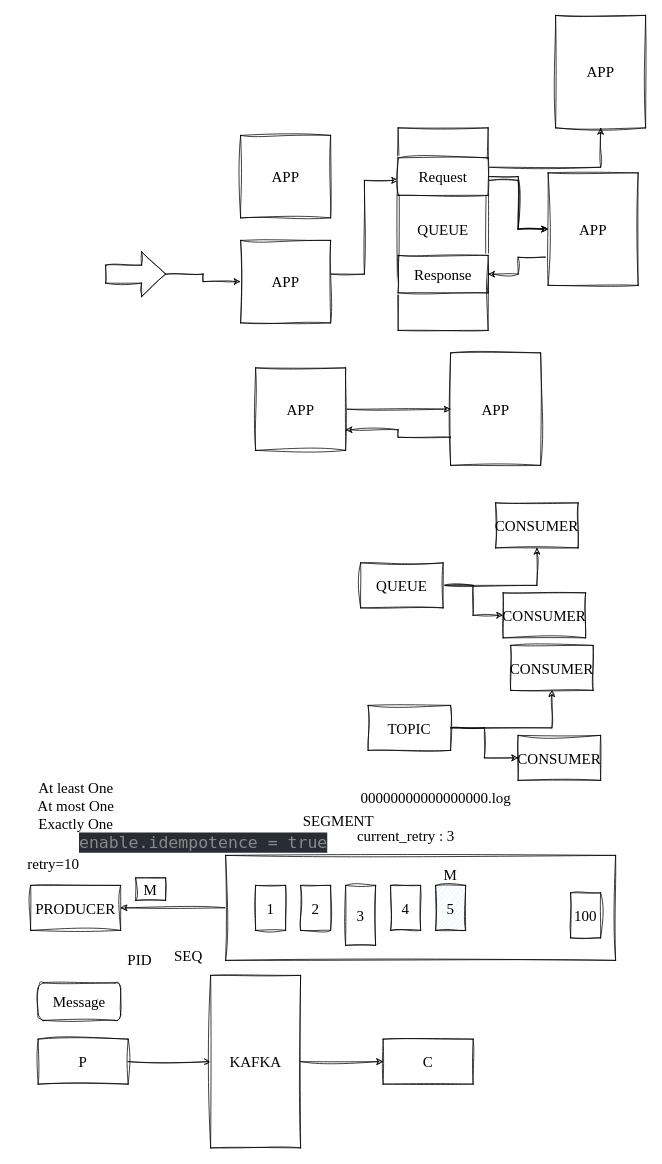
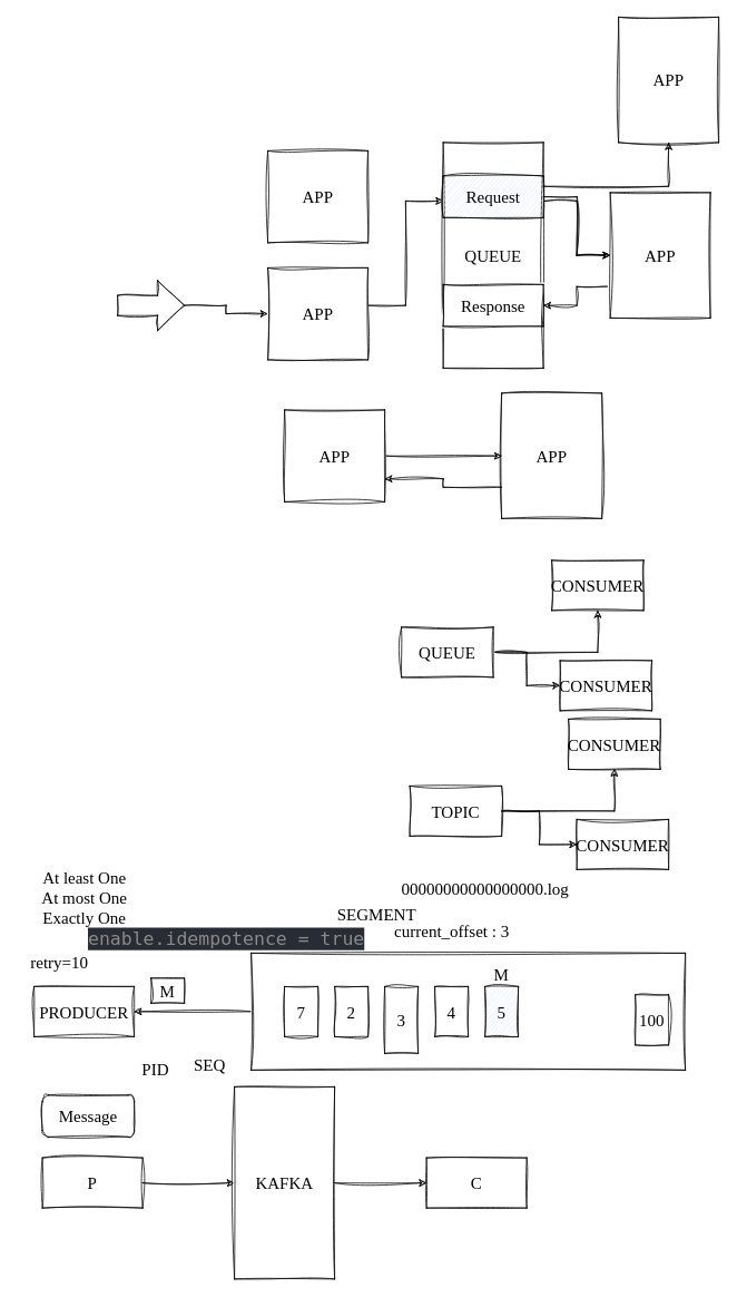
- <mxCell id="18" value="Request" style="rounded=0;whiteSpace=wrap;html=1;sketch=1;hachureGap=4;jiggle=2;curveFitting=1;fontFamily=Architects Daughter;fontSource=https%3A%2F%2Ffonts.googleapis.com%2Fcss%3Ffamily%3DArchitects%2BDaughter;fontSize=20;" vertex="1" parent="1"><mxGeometry x="530" y="210" width="120" height="50" as="geometry" /></mxCell>
+ <mxCell id="18" value="Request" style="rounded=0;whiteSpace=wrap;html=1;sketch=1;hachureGap=4;jiggle=2;curveFitting=1;fontFamily=Architects Daughter;fontSource=https%3A%2F%2Ffonts.googleapis.com%2Fcss%3Ffamily%3DArchitects%2BDaughter;fontSize=20;fillColor=#dae8fc;" vertex="1" parent="1"><mxGeometry x="530" y="210" width="120" height="50" as="geometry" /></mxCell>
- <mxCell id="36" value="current_retry : 3" style="text;html=1;align=center;verticalAlign=middle;resizable=0;points=[];autosize=1;strokeColor=none;fillColor=none;fontSize=20;fontFamily=Architects Daughter;" vertex="1" parent="1"><mxGeometry x="440" y="1093" width="200" height="40" as="geometry" /></mxCell>
+ <mxCell id="36" value="current_offset : 3" style="text;html=1;align=center;verticalAlign=middle;resizable=0;points=[];autosize=1;strokeColor=none;fillColor=none;fontSize=20;fontFamily=Architects Daughter;" vertex="1" parent="1"><mxGeometry x="440" y="1093" width="200" height="40" as="geometry" /></mxCell>
- <mxCell id="32" value="1" style="rounded=0;whiteSpace=wrap;html=1;sketch=1;hachureGap=4;jiggle=2;curveFitting=1;fontFamily=Architects Daughter;fontSource=https%3A%2F%2Ffonts.googleapis.com%2Fcss%3Ffamily%3DArchitects%2BDaughter;fontSize=20;" vertex="1" parent="1"><mxGeometry x="340" y="1180" width="40" height="60" as="geometry" /></mxCell>
+ <mxCell id="32" value="7" style="rounded=0;whiteSpace=wrap;html=1;sketch=1;hachureGap=4;jiggle=2;curveFitting=1;fontFamily=Architects Daughter;fontSource=https%3A%2F%2Ffonts.googleapis.com%2Fcss%3Ffamily%3DArchitects%2BDaughter;fontSize=20;" vertex="1" parent="1"><mxGeometry x="340" y="1180" width="40" height="60" as="geometry" /></mxCell>
- <mxCell id="49" value="" style="edgeStyle=orthogonalEdgeStyle;rounded=0;sketch=1;hachureGap=4;jiggle=2;curveFitting=1;orthogonalLoop=1;jettySize=auto;html=1;fontFamily=Architects Daughter;fontSource=https%3A%2F%2Ffonts.googleapis.com%2Fcss%3Ffamily%3DArchitects%2BDaughter;fontSize=16;endArrow=open;" edge="1" parent="1" source="50" target="52"><mxGeometry relative="1" as="geometry" /></mxCell>
+ <mxCell id="49" value="" style="edgeStyle=orthogonalEdgeStyle;rounded=0;sketch=1;hachureGap=4;jiggle=2;curveFitting=1;orthogonalLoop=1;jettySize=auto;html=1;fontFamily=Architects Daughter;fontSource=https%3A%2F%2Ffonts.googleapis.com%2Fcss%3Ffamily%3DArchitects%2BDaughter;fontSize=16;" edge="1" parent="1" source="50" target="52"><mxGeometry relative="1" as="geometry" /></mxCell>
